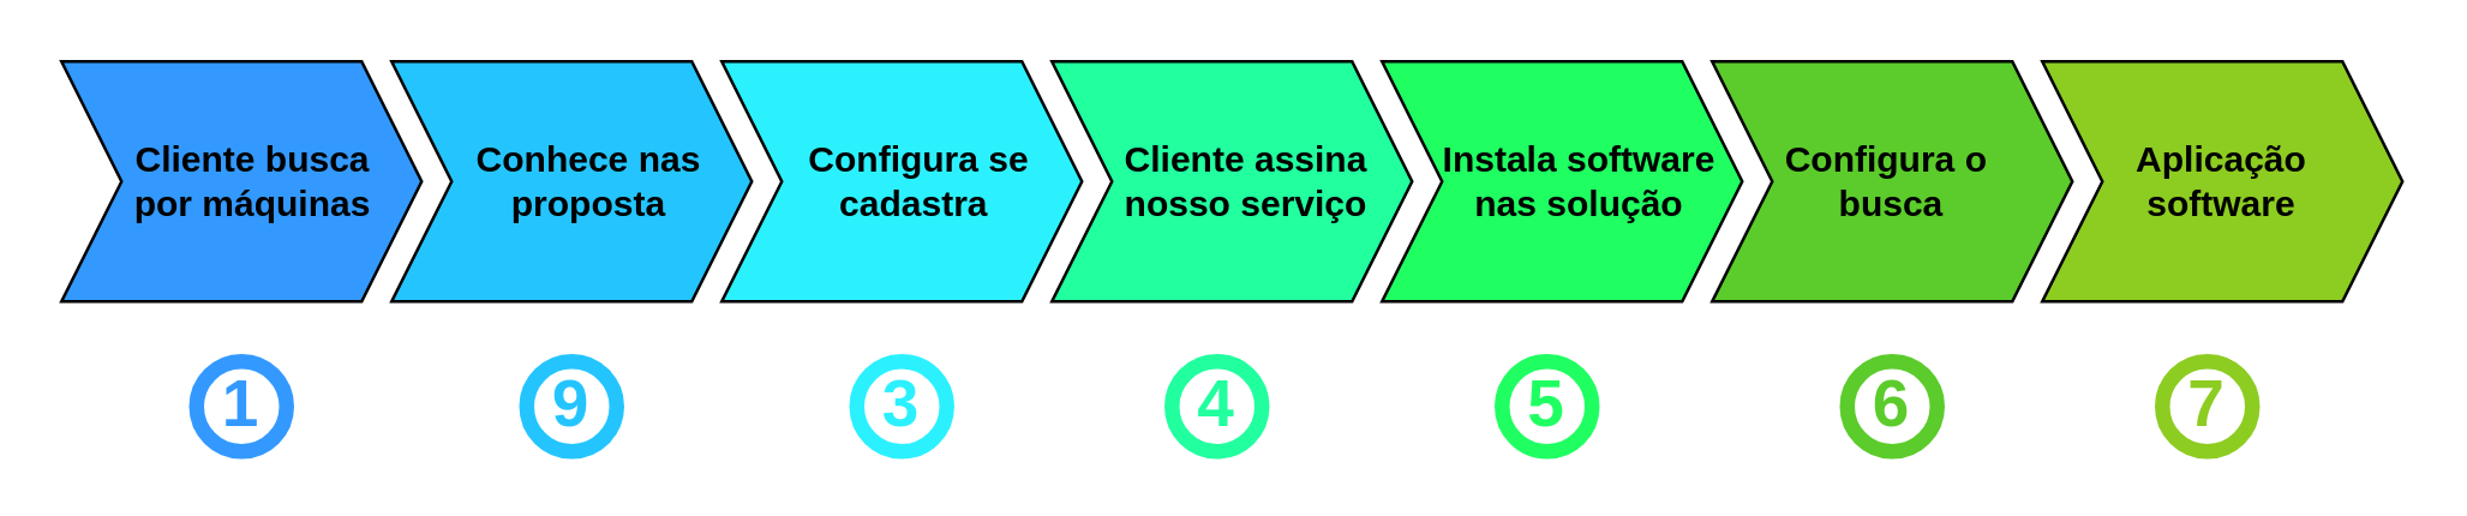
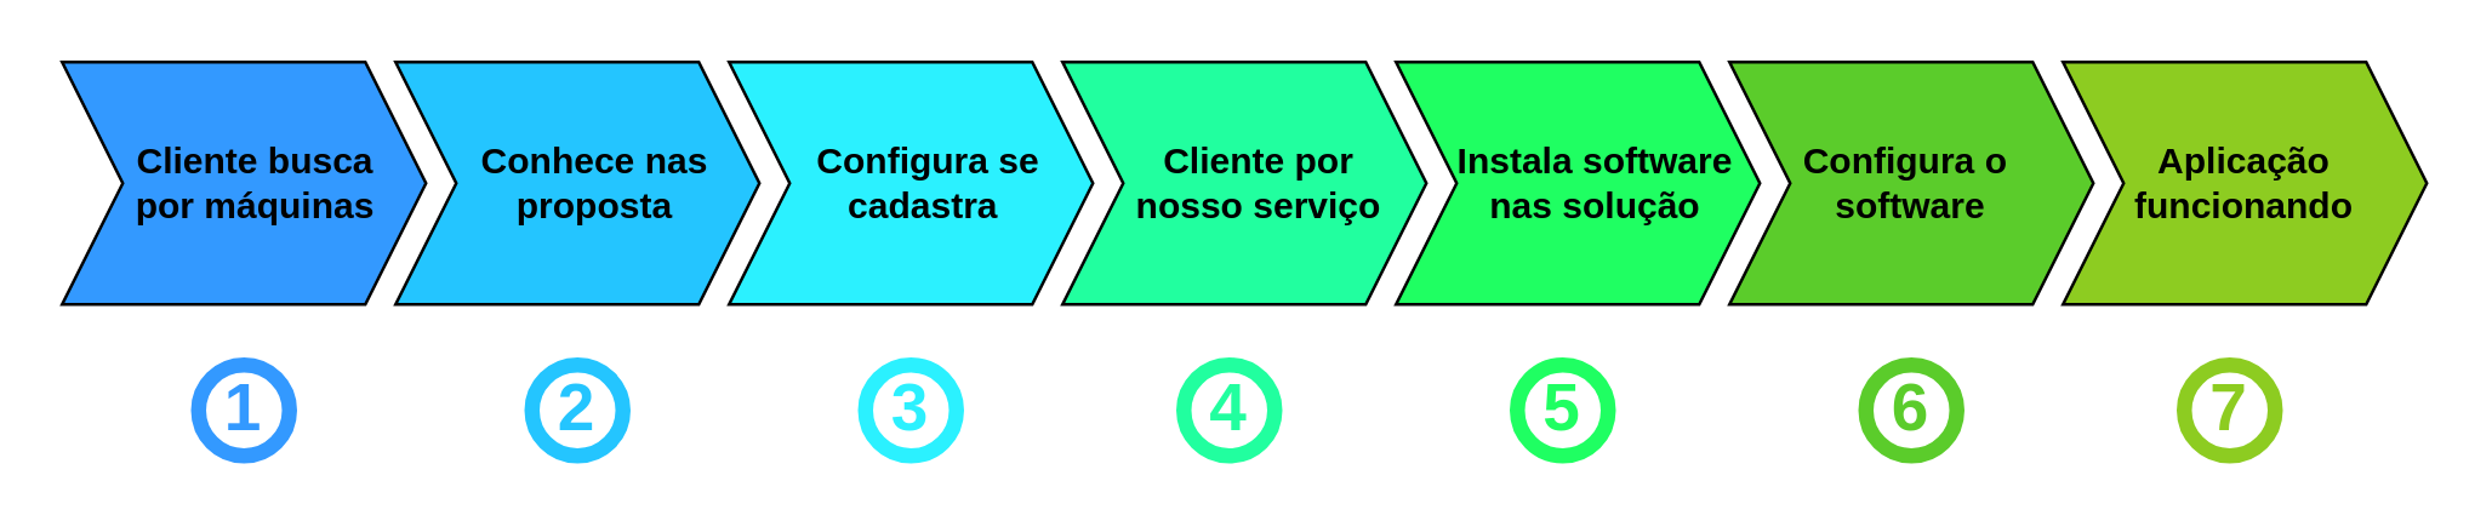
- <mxCell id="5" value="Cliente assina&lt;br&gt;nosso serviço" style="shape=step;perimeter=stepPerimeter;whiteSpace=wrap;html=1;fixedSize=1;fillColor=#21FF9F;fontStyle=1;spacingLeft=10;" vertex="1" parent="1"><mxGeometry x="350" y="20" width="120" height="80" as="geometry" /></mxCell>
+ <mxCell id="5" value="Cliente por&lt;br&gt;nosso serviço" style="shape=step;perimeter=stepPerimeter;whiteSpace=wrap;html=1;fixedSize=1;fillColor=#21FF9F;fontStyle=1;spacingLeft=10;" vertex="1" parent="1"><mxGeometry x="350" y="20" width="120" height="80" as="geometry" /></mxCell>
- <mxCell id="7" value="Configura o&amp;nbsp;&lt;br&gt;busca" style="shape=step;perimeter=stepPerimeter;whiteSpace=wrap;html=1;fixedSize=1;fillColor=#5BCC2B;fontStyle=1" vertex="1" parent="1"><mxGeometry x="570" y="20" width="120" height="80" as="geometry" /></mxCell>
+ <mxCell id="7" value="Configura o&amp;nbsp;&lt;br&gt;software" style="shape=step;perimeter=stepPerimeter;whiteSpace=wrap;html=1;fixedSize=1;fillColor=#5BCC2B;fontStyle=1" vertex="1" parent="1"><mxGeometry x="570" y="20" width="120" height="80" as="geometry" /></mxCell>
- <mxCell id="6" value="Aplicação&lt;br&gt;software" style="shape=step;perimeter=stepPerimeter;whiteSpace=wrap;html=1;fixedSize=1;fillColor=#8DCC21;fontStyle=1" vertex="1" parent="1"><mxGeometry x="680" y="20" width="120" height="80" as="geometry" /></mxCell>
+ <mxCell id="6" value="Aplicação&lt;br&gt;funcionando" style="shape=step;perimeter=stepPerimeter;whiteSpace=wrap;html=1;fixedSize=1;fillColor=#8DCC21;fontStyle=1" vertex="1" parent="1"><mxGeometry x="680" y="20" width="120" height="80" as="geometry" /></mxCell>
- <mxCell id="10" value="9" style="text;html=1;strokeColor=none;fillColor=none;align=center;verticalAlign=middle;whiteSpace=wrap;rounded=0;fontColor=#24C5FF;fontStyle=1;fontSize=22;" vertex="1" parent="1"><mxGeometry x="160" y="120" width="60" height="30" as="geometry" /></mxCell>
+ <mxCell id="10" value="2" style="text;html=1;strokeColor=none;fillColor=none;align=center;verticalAlign=middle;whiteSpace=wrap;rounded=0;fontColor=#24C5FF;fontStyle=1;fontSize=22;" vertex="1" parent="1"><mxGeometry x="160" y="120" width="60" height="30" as="geometry" /></mxCell>
